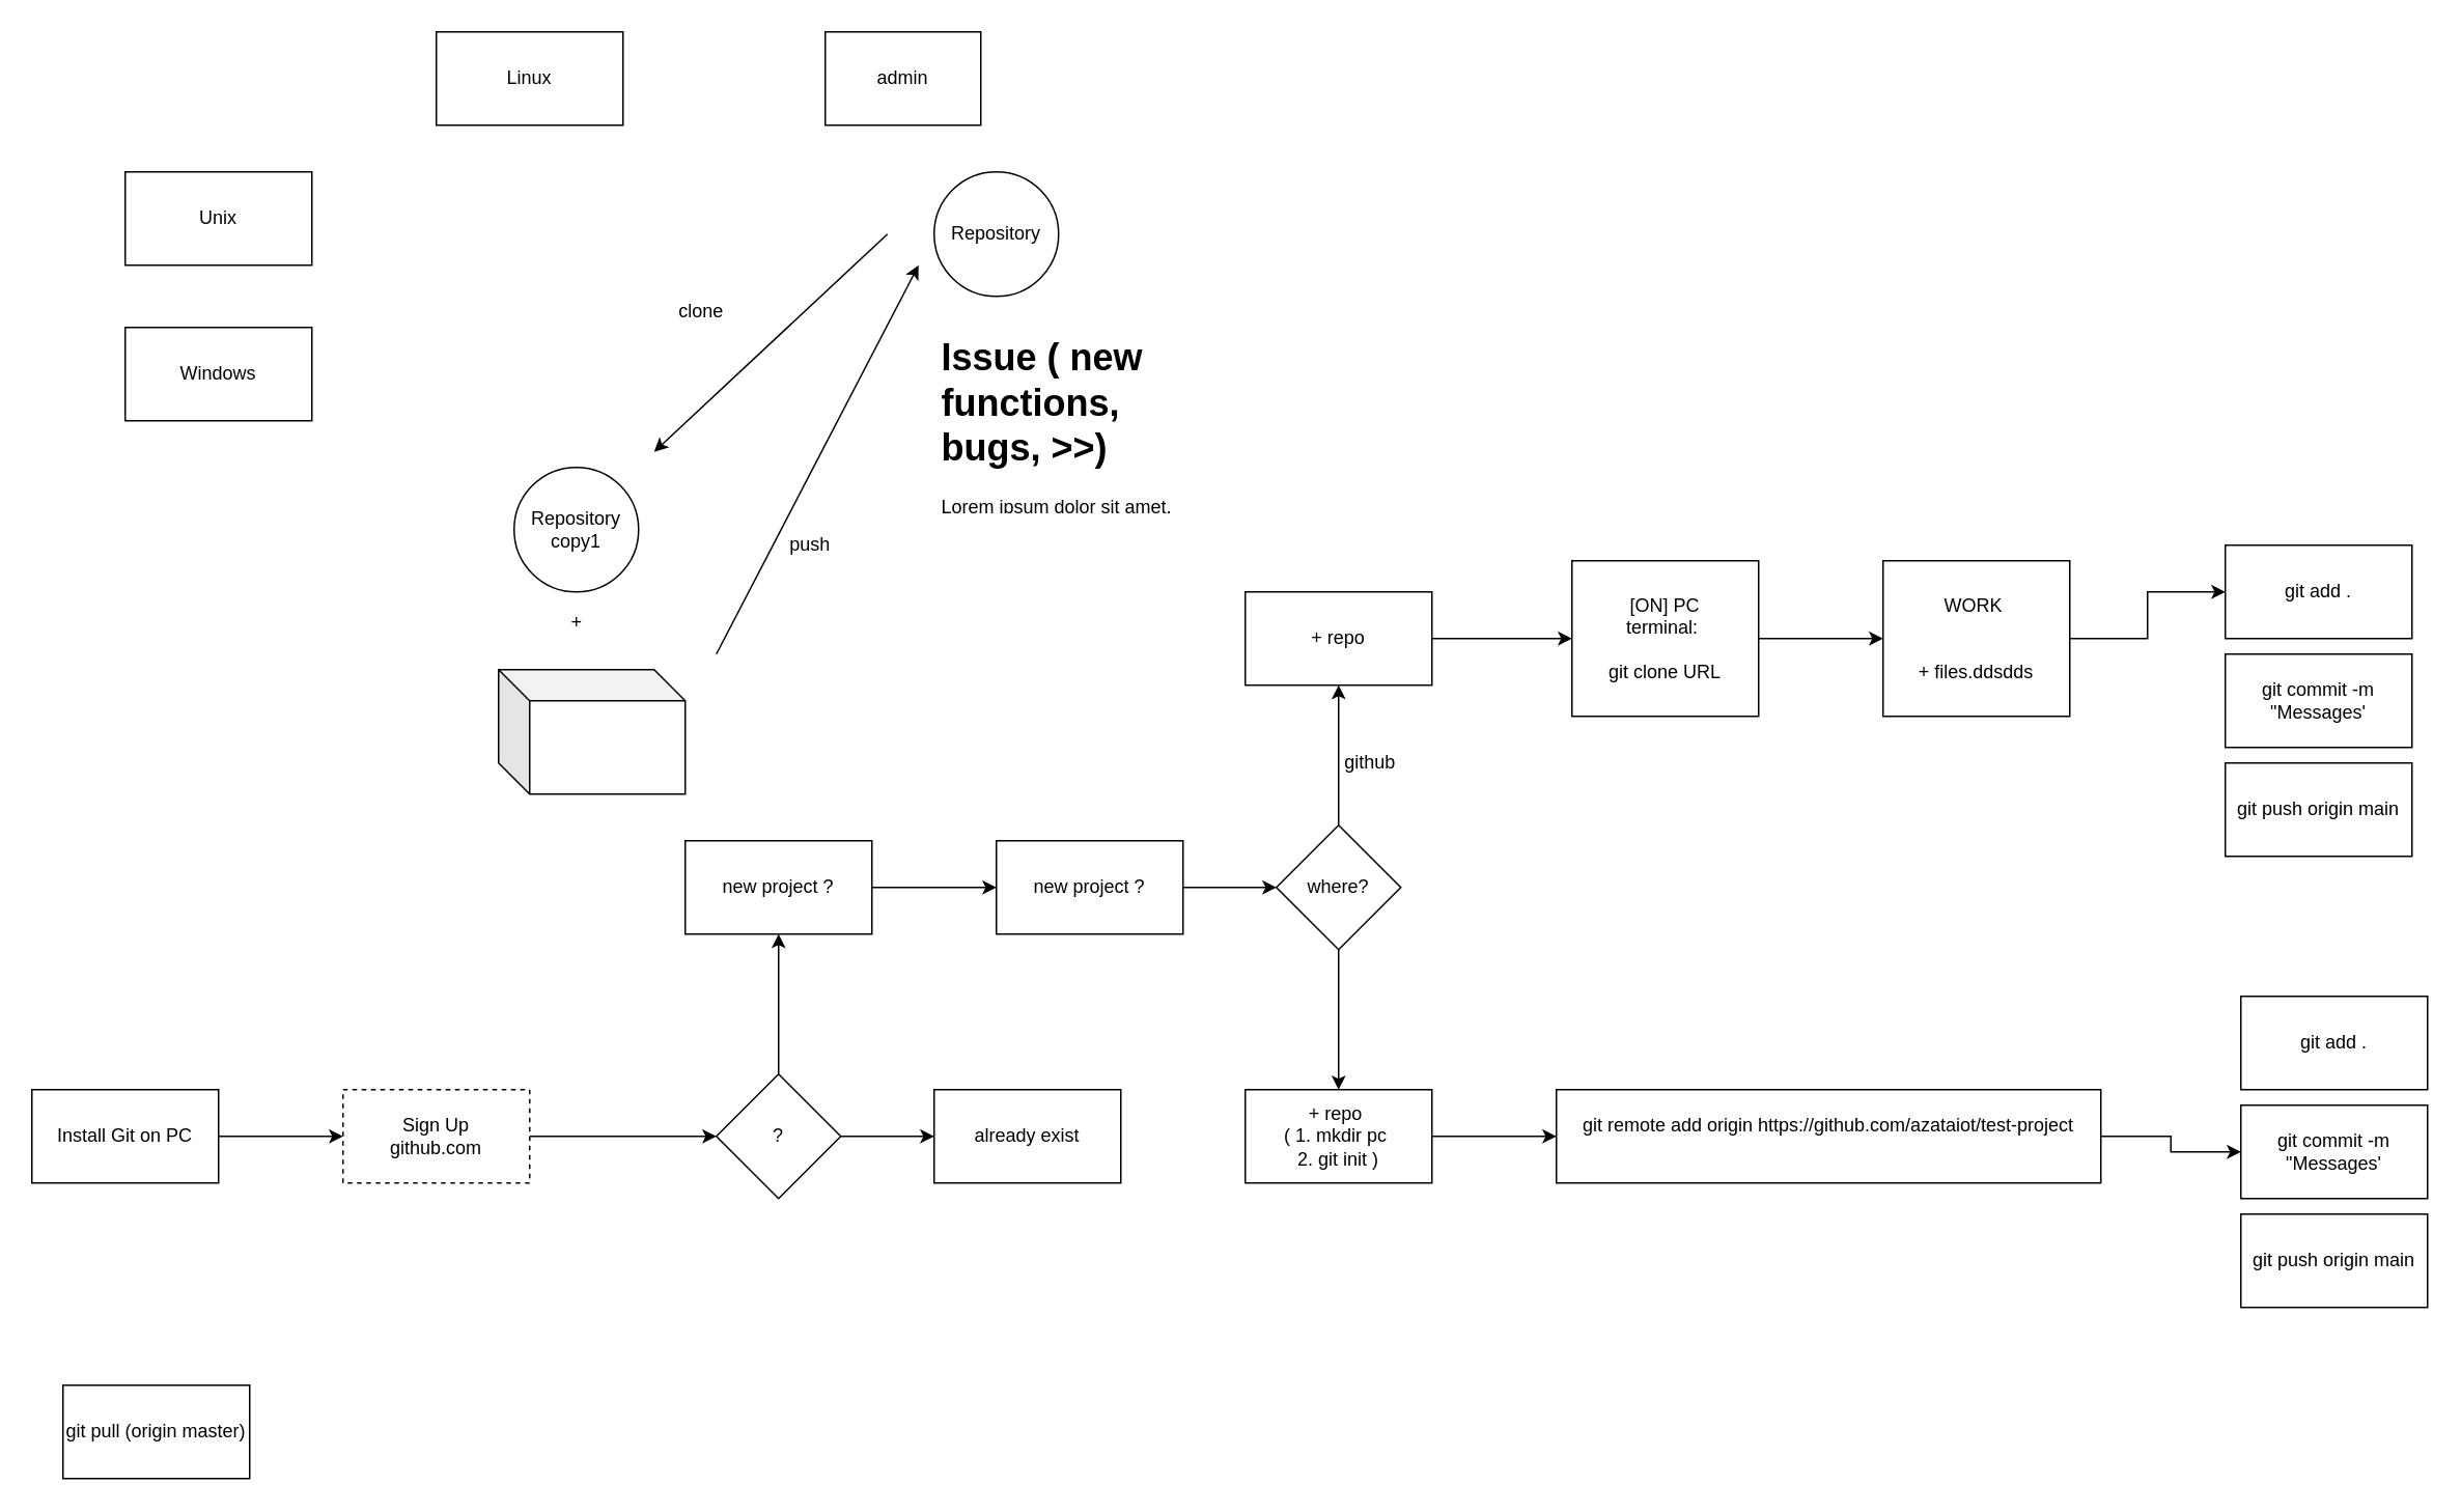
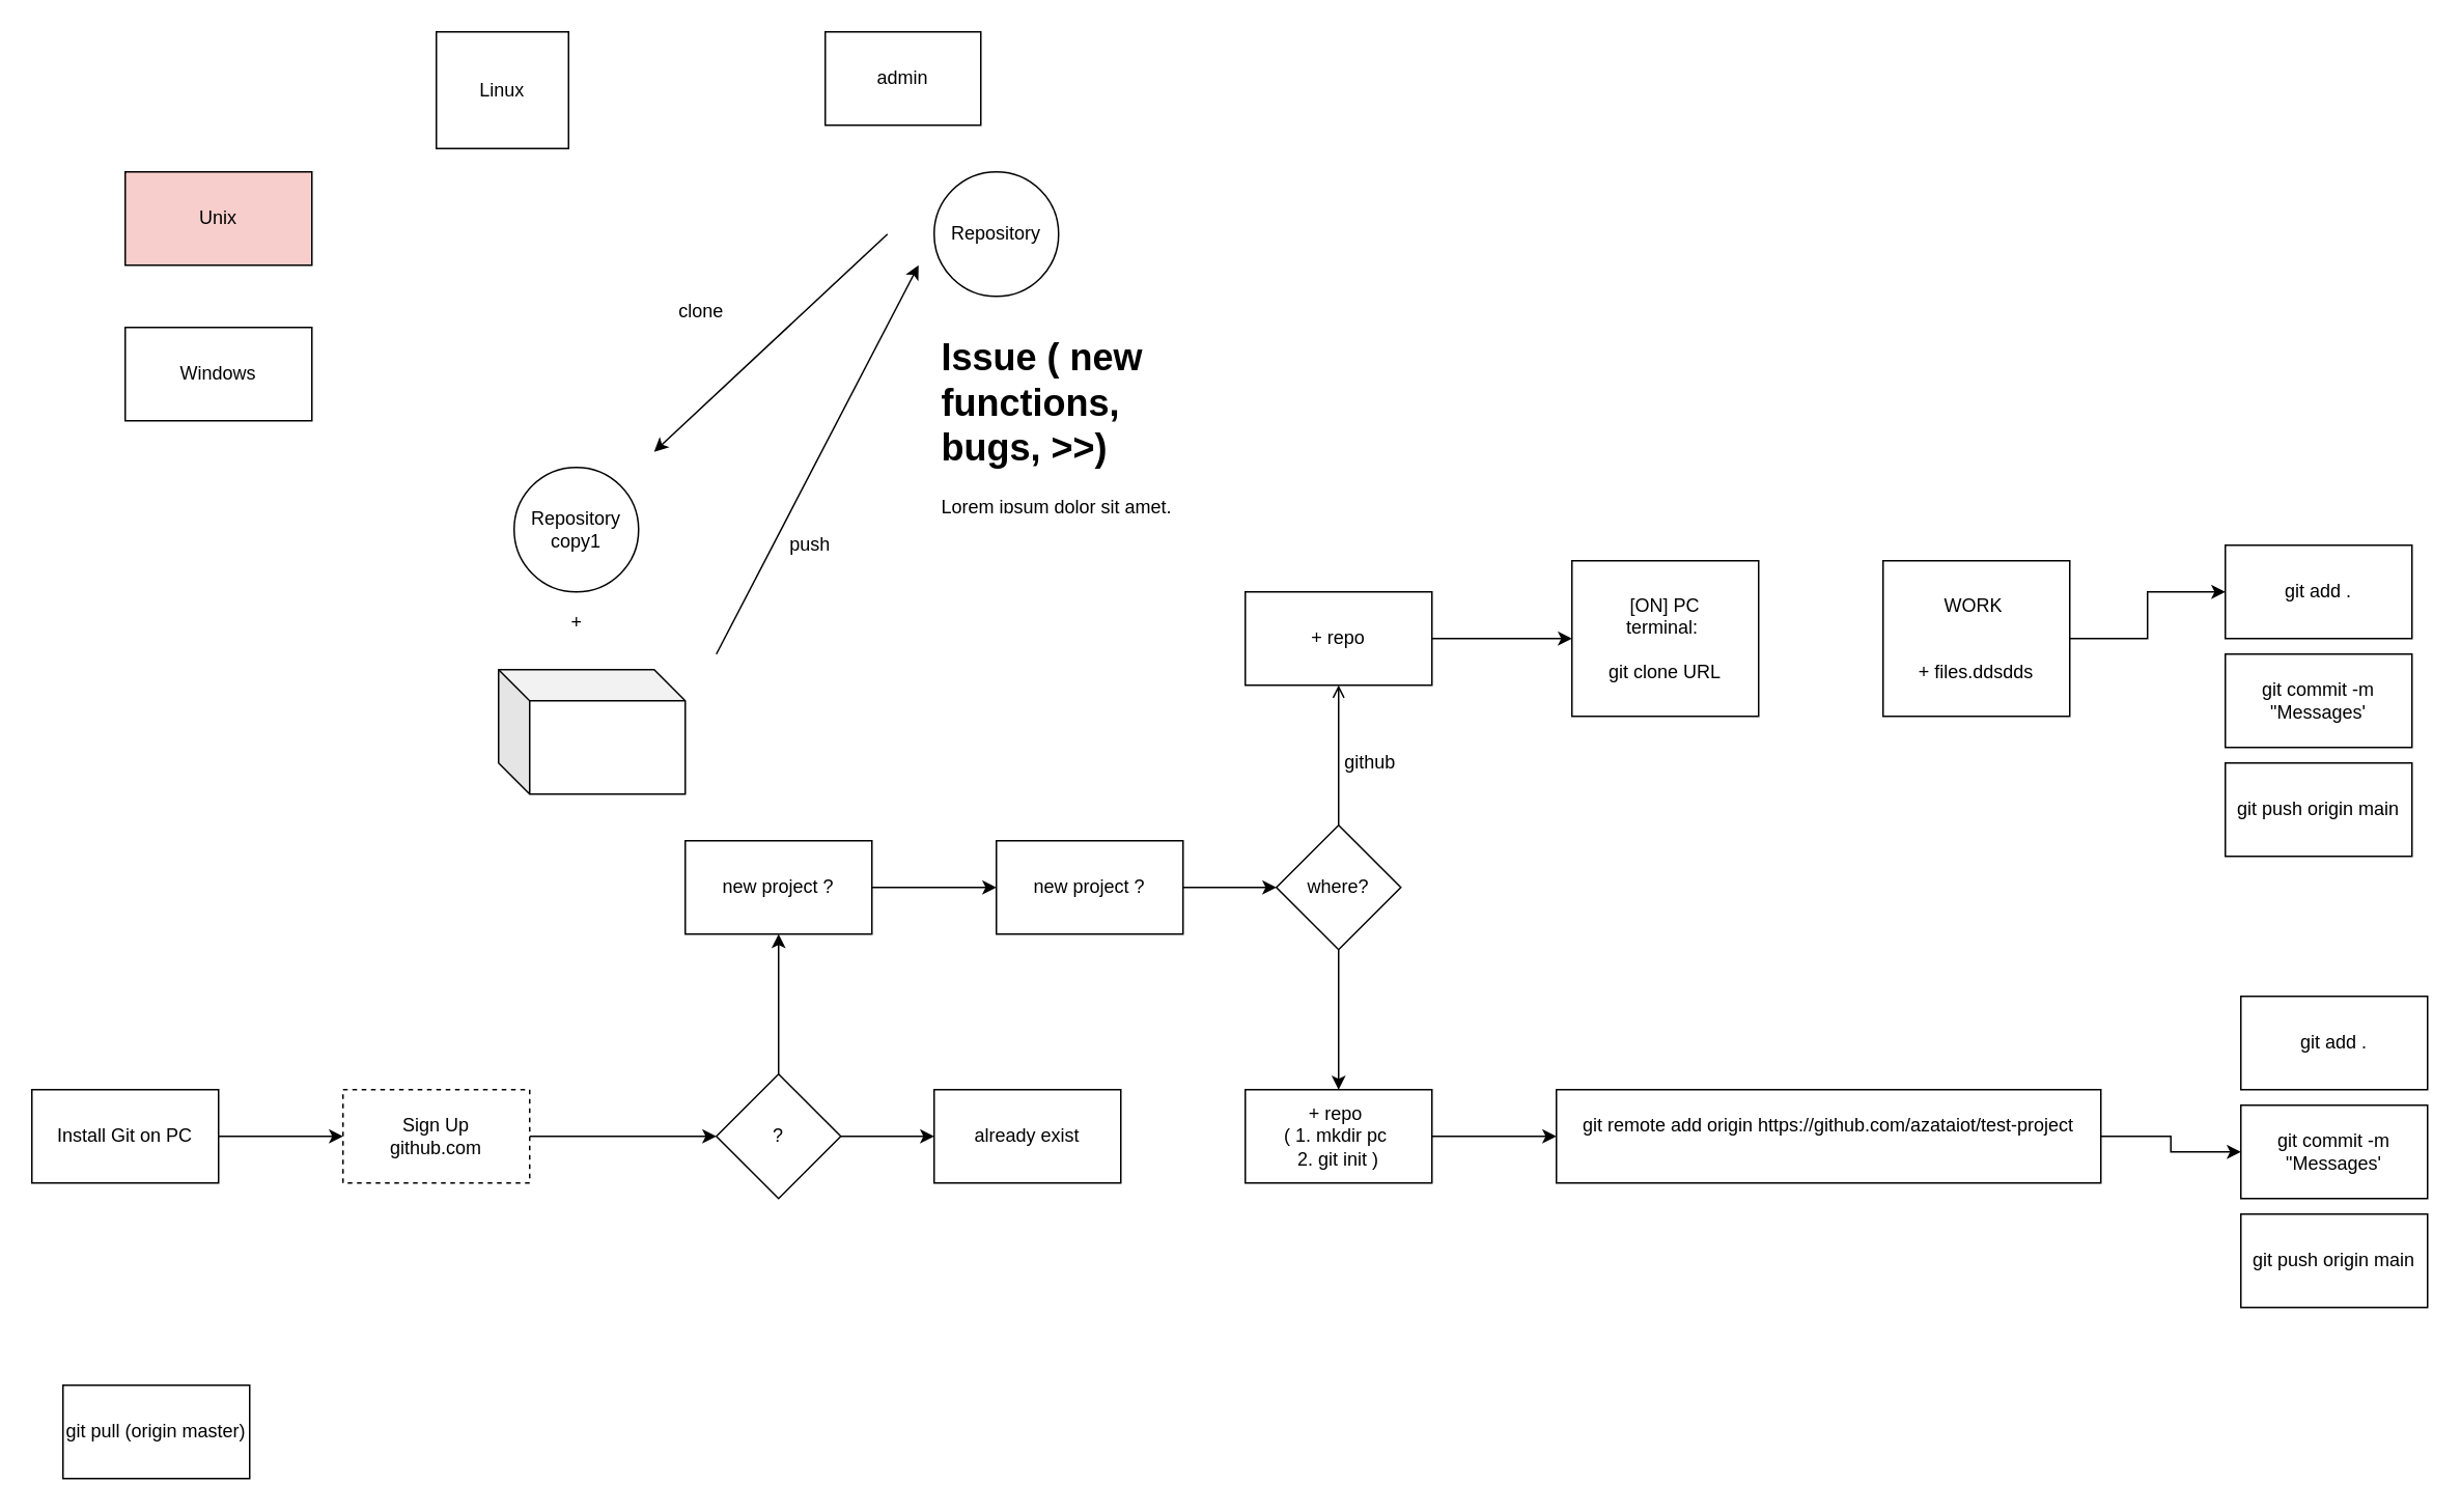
- <mxCell id="4" value="Linux" style="rounded=0;whiteSpace=wrap;html=1;" vertex="1" parent="1"><mxGeometry x="280" y="20" width="120" height="60" as="geometry" /></mxCell>
+ <mxCell id="4" value="Linux" style="rounded=0;whiteSpace=wrap;html=1;" vertex="1" parent="1"><mxGeometry x="280" y="20" width="85" height="75" as="geometry" /></mxCell>
- <mxCell id="2" value="Unix" style="rounded=0;whiteSpace=wrap;html=1;" vertex="1" parent="1"><mxGeometry x="80" y="110" width="120" height="60" as="geometry" /></mxCell>
+ <mxCell id="2" value="Unix" style="rounded=0;whiteSpace=wrap;html=1;fillColor=#f8cecc;" vertex="1" parent="1"><mxGeometry x="80" y="110" width="120" height="60" as="geometry" /></mxCell>
- <mxCell id="34" value="" style="edgeStyle=orthogonalEdgeStyle;rounded=0;orthogonalLoop=1;jettySize=auto;html=1;" edge="1" parent="1" source="35" target="37"><mxGeometry relative="1" as="geometry" /></mxCell>
- <mxCell id="28" value="" style="edgeStyle=orthogonalEdgeStyle;rounded=0;orthogonalLoop=1;jettySize=auto;html=1;" edge="1" parent="1" source="30" target="32"><mxGeometry relative="1" as="geometry" /></mxCell>
+ <mxCell id="28" value="" style="edgeStyle=orthogonalEdgeStyle;rounded=0;orthogonalLoop=1;jettySize=auto;html=1;endArrow=open;" edge="1" parent="1" source="30" target="32"><mxGeometry relative="1" as="geometry" /></mxCell>
